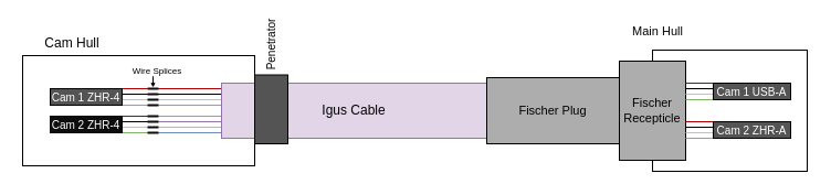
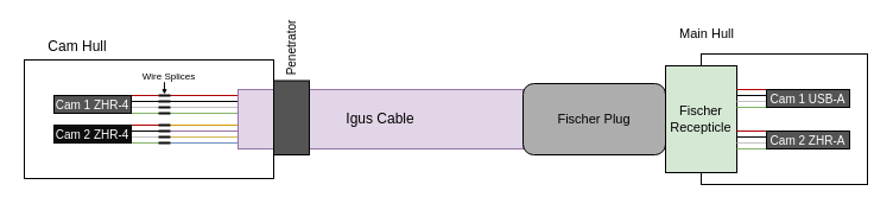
- <mxCell id="37" value="&lt;font style=&quot;font-size: 11px;&quot;&gt;Fischer Plug&lt;/font&gt;" style="rounded=0;whiteSpace=wrap;html=1;fontSize=8;fontColor=#000000;fillColor=#ADADAD;" parent="1" vertex="1"><mxGeometry x="440" y="70" width="120" height="60" as="geometry" /></mxCell>
+ <mxCell id="37" value="&lt;font style=&quot;font-size: 11px;&quot;&gt;Fischer Plug&lt;/font&gt;" style="whiteSpace=wrap;html=1;fontSize=8;fontColor=#000000;fillColor=#ADADAD;rounded=1;" parent="1" vertex="1"><mxGeometry x="440" y="70" width="120" height="60" as="geometry" /></mxCell>
- <mxCell id="38" value="&lt;font style=&quot;font-size: 11px;&quot;&gt;Fischer Recepticle&lt;br&gt;&lt;/font&gt;" style="rounded=0;whiteSpace=wrap;html=1;fontSize=8;fontColor=#000000;fillColor=#ADADAD;" parent="1" vertex="1"><mxGeometry x="560" y="55" width="60" height="90" as="geometry" /></mxCell>
+ <mxCell id="38" value="&lt;font style=&quot;font-size: 11px;&quot;&gt;Fischer Recepticle&lt;br&gt;&lt;/font&gt;" style="rounded=0;whiteSpace=wrap;html=1;fontSize=8;fontColor=#000000;fillColor=#d5e8d4;" parent="1" vertex="1"><mxGeometry x="560" y="55" width="60" height="90" as="geometry" /></mxCell>
